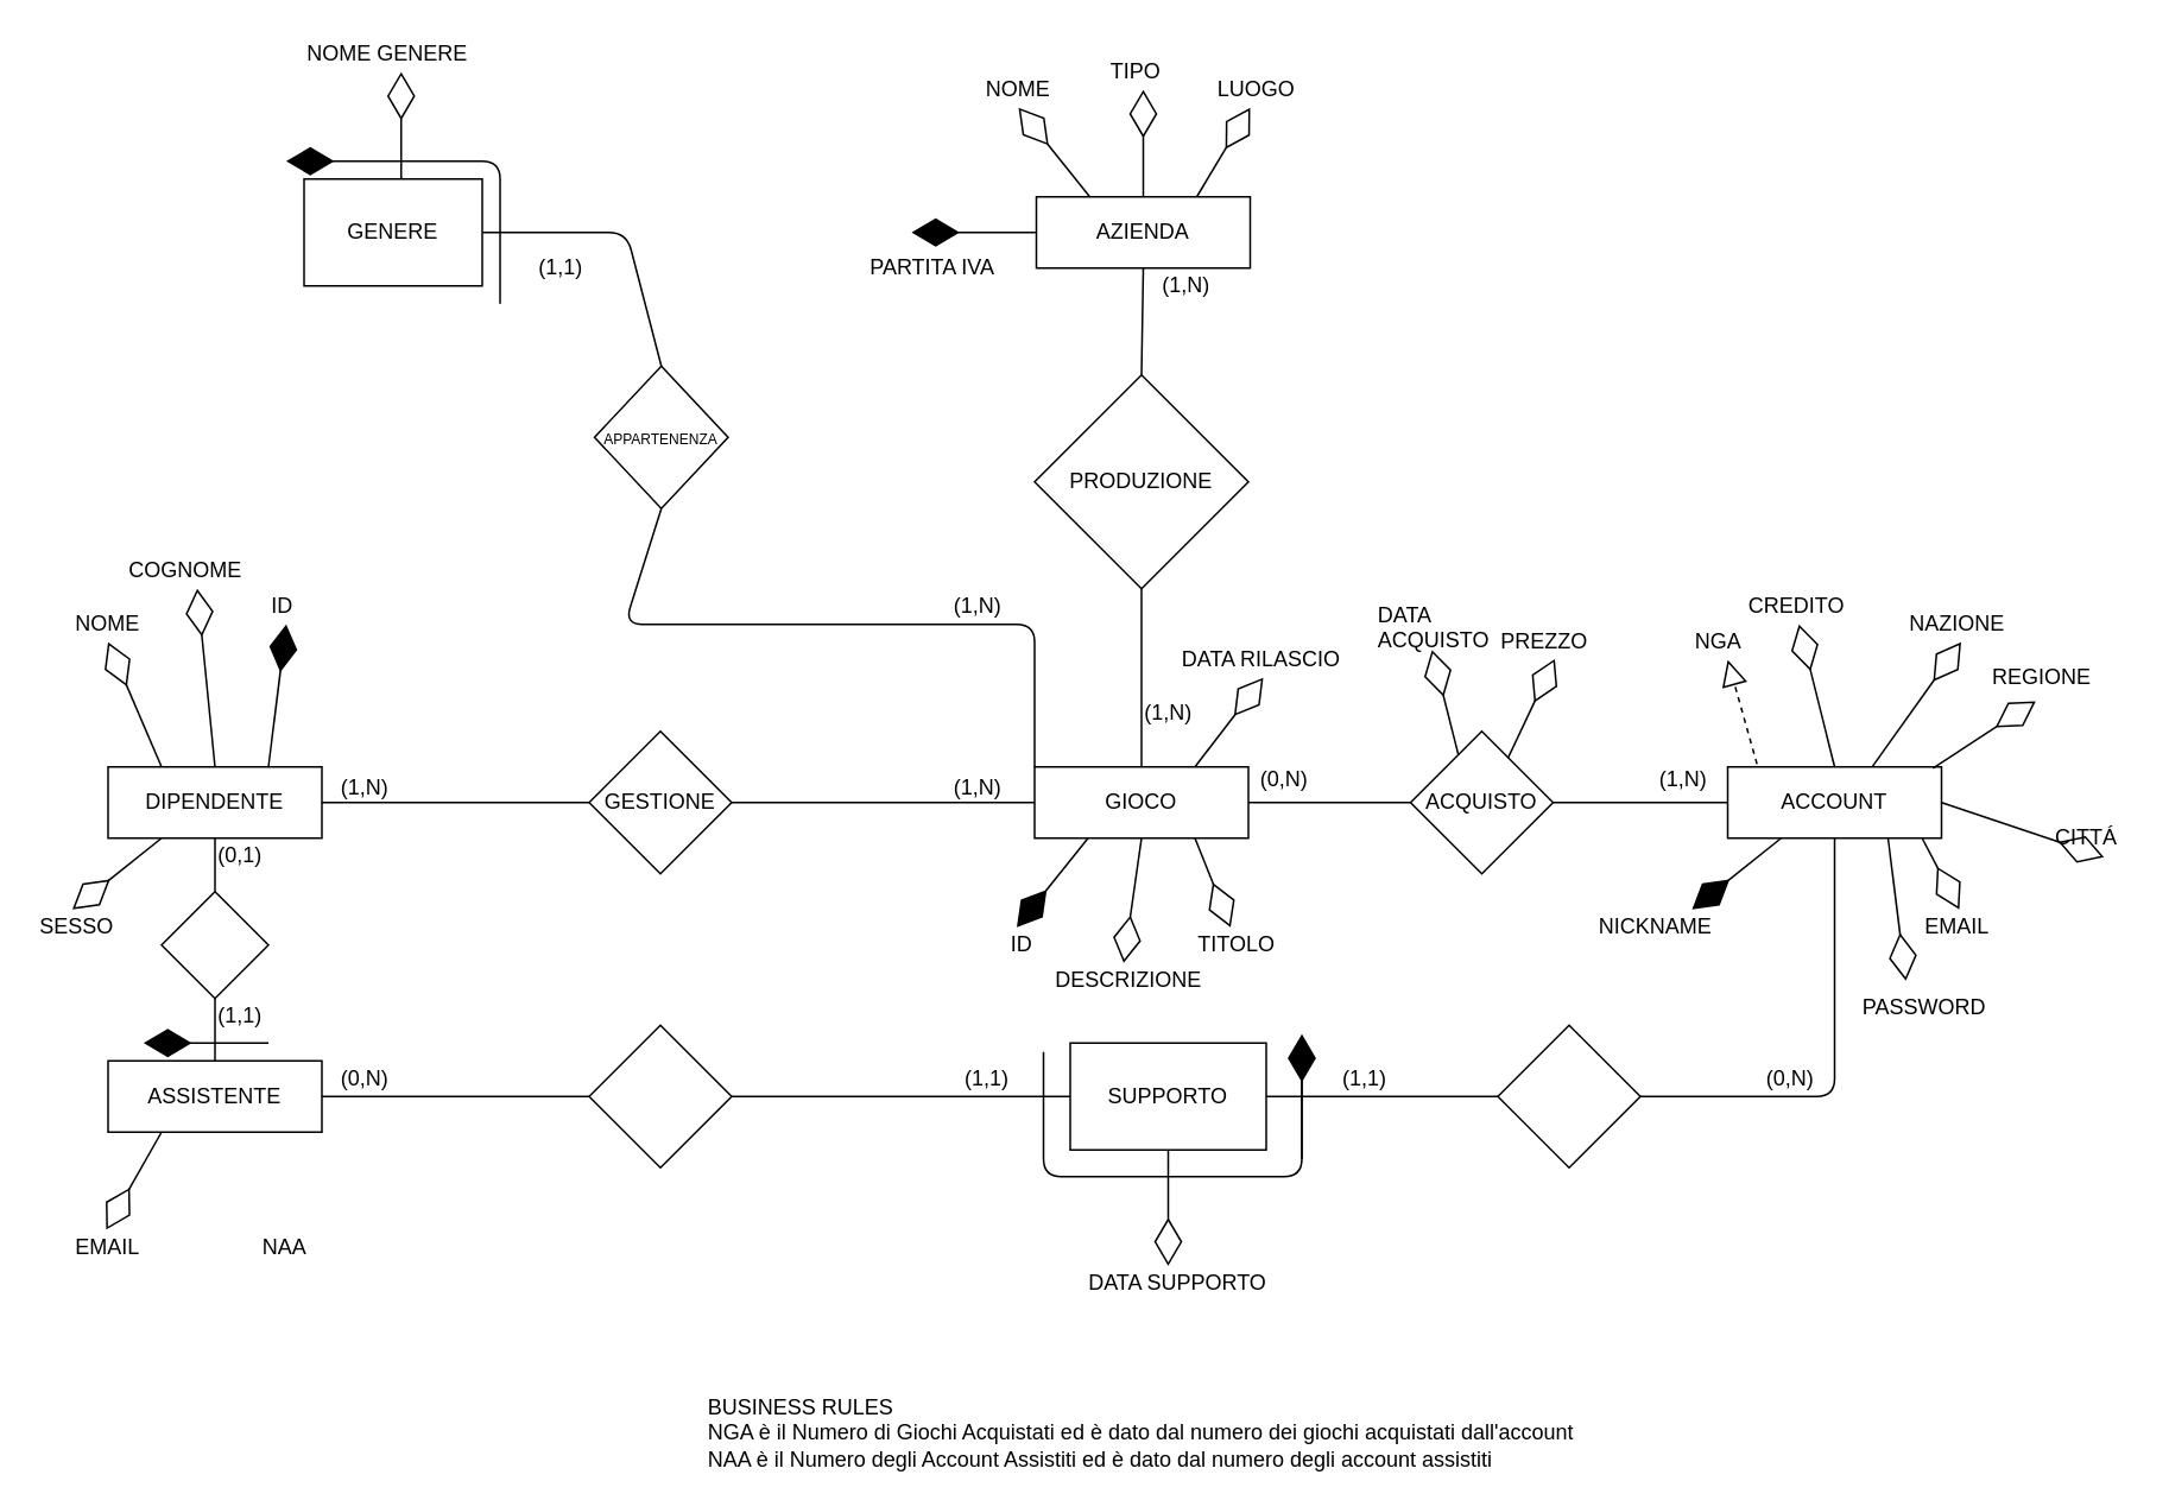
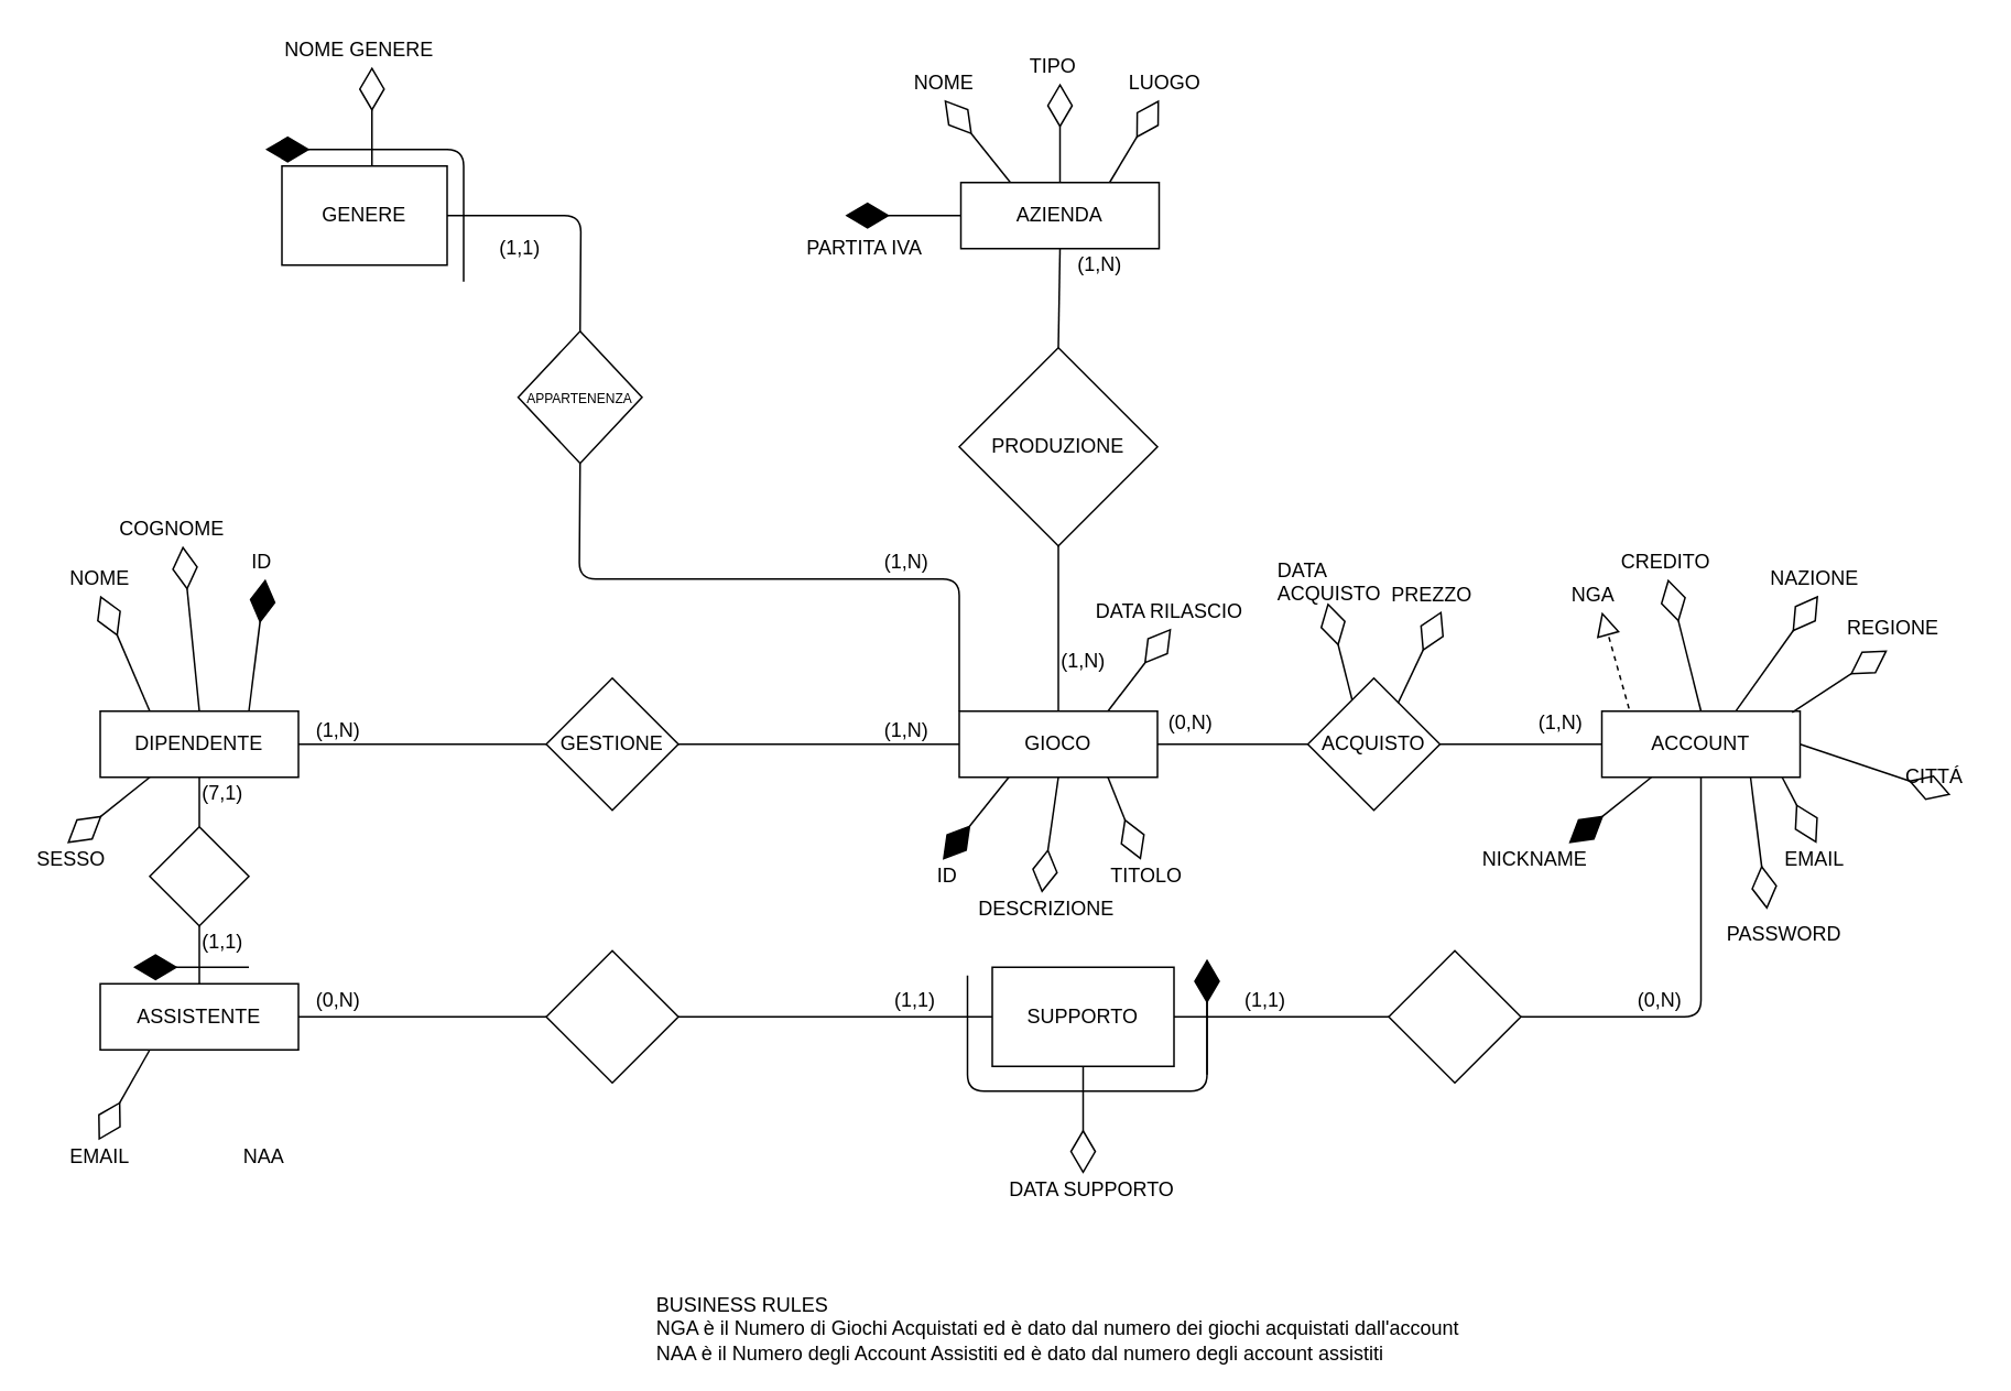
- <mxCell id="92" value="&lt;font style=&quot;font-size: 8px&quot;&gt;APPARTENENZA&lt;/font&gt;" style="rhombus;whiteSpace=wrap;html=1;" parent="1" vertex="1"><mxGeometry x="333" y="205" width="75" height="80" as="geometry" /></mxCell>
+ <mxCell id="92" value="&lt;font style=&quot;font-size: 8px&quot;&gt;APPARTENENZA&lt;/font&gt;" style="rhombus;whiteSpace=wrap;html=1;" parent="1" vertex="1"><mxGeometry x="313" y="200" width="75" height="80" as="geometry" /></mxCell>
- <mxCell id="89" value="(0,1)" style="text;html=1;resizable=0;points=[];autosize=1;align=left;verticalAlign=top;spacingTop=-4;" parent="1" vertex="1"><mxGeometry x="120" y="470" width="40" height="20" as="geometry" /></mxCell>
+ <mxCell id="89" value="(7,1)" style="text;html=1;resizable=0;points=[];autosize=1;align=left;verticalAlign=top;spacingTop=-4;" parent="1" vertex="1"><mxGeometry x="120" y="470" width="40" height="20" as="geometry" /></mxCell>
